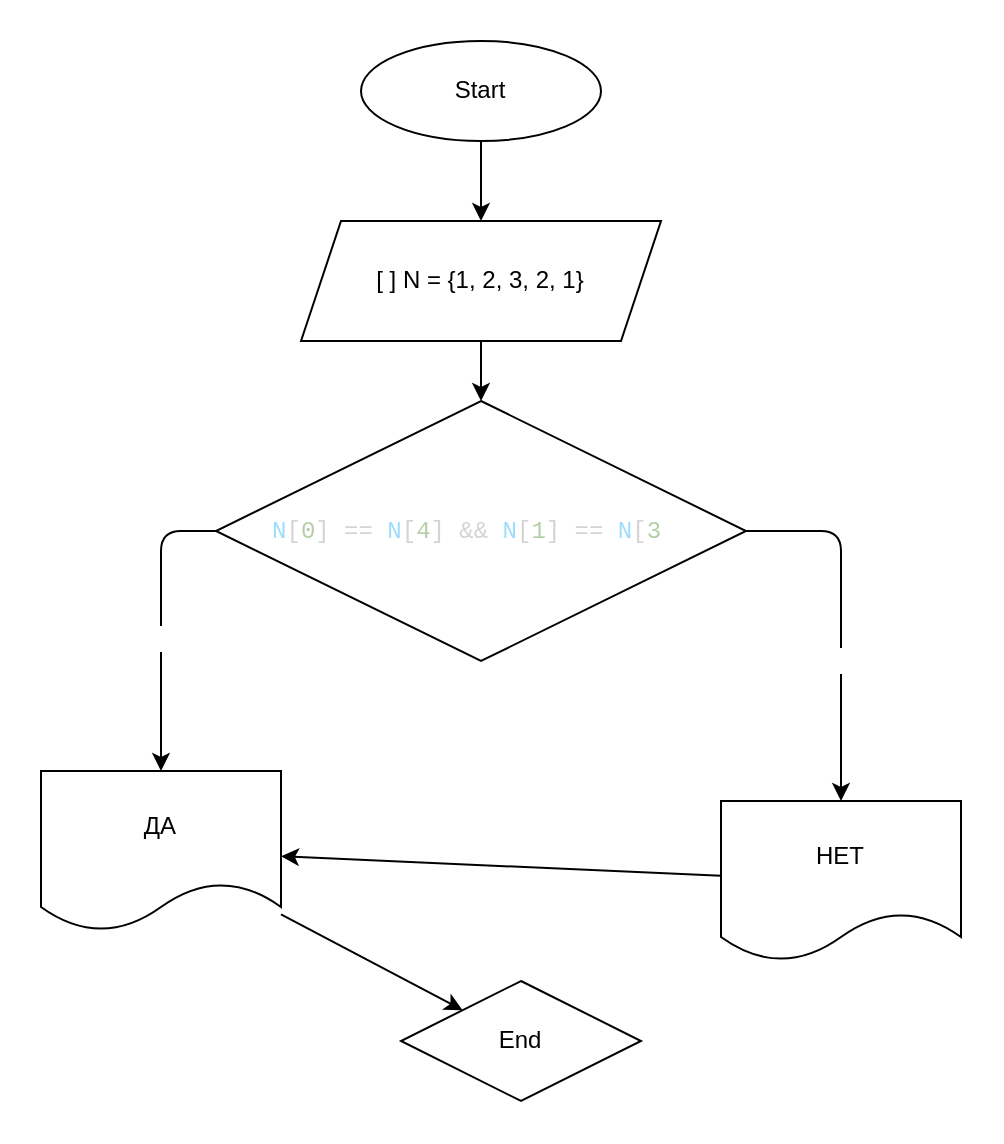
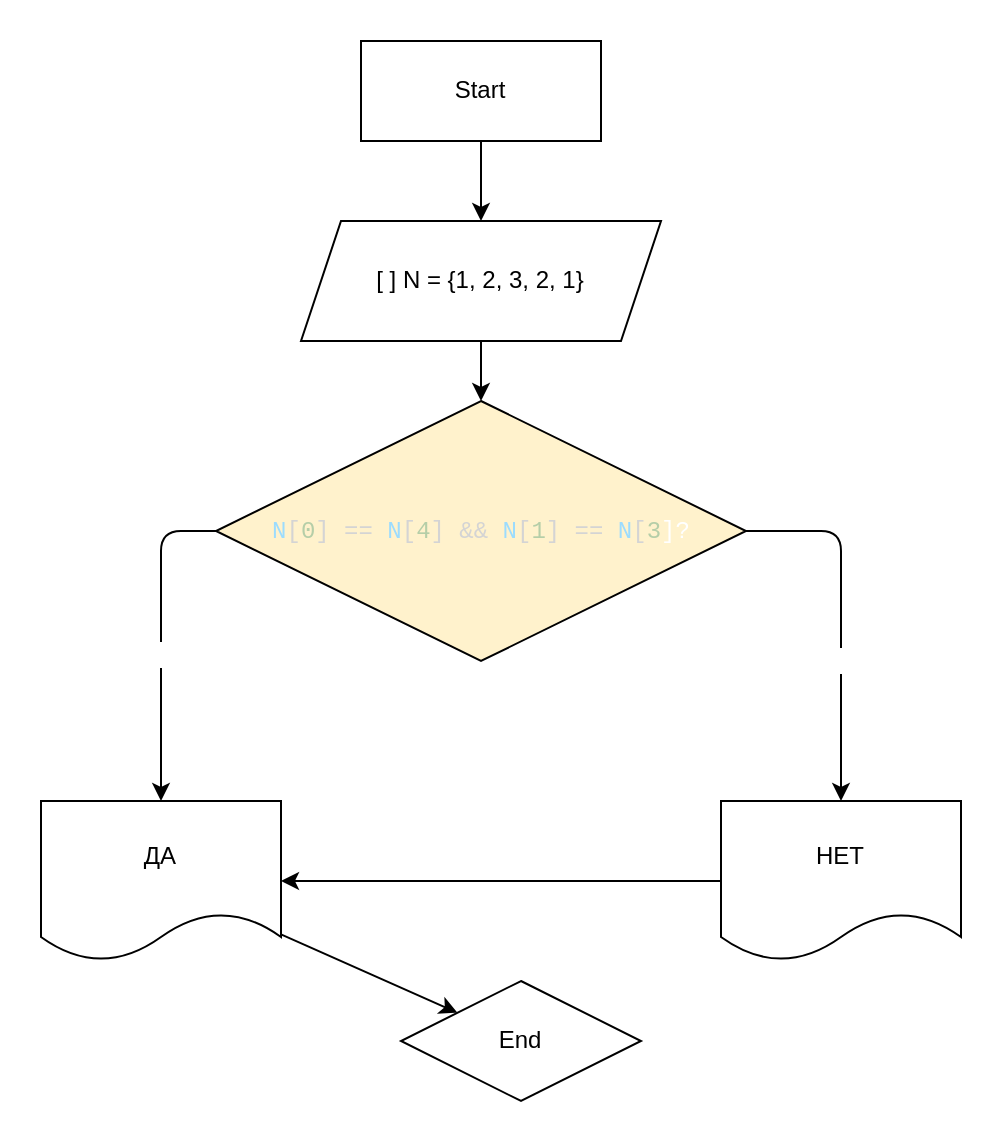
- <mxCell id="3" value="Start" style="ellipse;whiteSpace=wrap;html=1;" vertex="1" parent="1"><mxGeometry x="180" y="20" width="120" height="50" as="geometry" /></mxCell>
+ <mxCell id="3" value="Start" style="whiteSpace=wrap;html=1;rounded=0;" vertex="1" parent="1"><mxGeometry x="180" y="20" width="120" height="50" as="geometry" /></mxCell>
- <mxCell id="10" value="&lt;div style=&quot;font-family: &amp;#34;menlo&amp;#34; , &amp;#34;monaco&amp;#34; , &amp;#34;courier new&amp;#34; , monospace ; line-height: 18px&quot;&gt;&lt;font color=&quot;#9cdcfe&quot;&gt;N&lt;/font&gt;&lt;font color=&quot;#d4d4d4&quot;&gt;[&lt;/font&gt;&lt;span style=&quot;color: rgb(181 , 206 , 168)&quot;&gt;0&lt;/span&gt;&lt;font color=&quot;#d4d4d4&quot;&gt;] == &lt;/font&gt;&lt;span style=&quot;color: rgb(156 , 220 , 254)&quot;&gt;N&lt;/span&gt;&lt;font color=&quot;#d4d4d4&quot;&gt;[&lt;/font&gt;&lt;span style=&quot;color: rgb(181 , 206 , 168)&quot;&gt;4&lt;/span&gt;&lt;font color=&quot;#d4d4d4&quot;&gt;] &amp;amp;&amp;amp; &lt;/font&gt;&lt;span style=&quot;color: rgb(156 , 220 , 254)&quot;&gt;N&lt;/span&gt;&lt;font color=&quot;#d4d4d4&quot;&gt;[&lt;/font&gt;&lt;span style=&quot;color: rgb(181 , 206 , 168)&quot;&gt;1&lt;/span&gt;&lt;font color=&quot;#d4d4d4&quot;&gt;] == &lt;/font&gt;&lt;span style=&quot;color: rgb(156 , 220 , 254)&quot;&gt;N&lt;/span&gt;&lt;font color=&quot;#d4d4d4&quot;&gt;[&lt;/font&gt;&lt;span style=&quot;color: rgb(181 , 206 , 168)&quot;&gt;3&lt;/span&gt;&lt;font color=&quot;#ffffff&quot;&gt;]?&lt;/font&gt;&lt;/div&gt;" style="rhombus;whiteSpace=wrap;html=1;" vertex="1" parent="1"><mxGeometry x="107.5" y="200" width="265" height="130" as="geometry" /></mxCell>
+ <mxCell id="10" value="&lt;div style=&quot;font-family: &amp;#34;menlo&amp;#34; , &amp;#34;monaco&amp;#34; , &amp;#34;courier new&amp;#34; , monospace ; line-height: 18px&quot;&gt;&lt;font color=&quot;#9cdcfe&quot;&gt;N&lt;/font&gt;&lt;font color=&quot;#d4d4d4&quot;&gt;[&lt;/font&gt;&lt;span style=&quot;color: rgb(181 , 206 , 168)&quot;&gt;0&lt;/span&gt;&lt;font color=&quot;#d4d4d4&quot;&gt;] == &lt;/font&gt;&lt;span style=&quot;color: rgb(156 , 220 , 254)&quot;&gt;N&lt;/span&gt;&lt;font color=&quot;#d4d4d4&quot;&gt;[&lt;/font&gt;&lt;span style=&quot;color: rgb(181 , 206 , 168)&quot;&gt;4&lt;/span&gt;&lt;font color=&quot;#d4d4d4&quot;&gt;] &amp;amp;&amp;amp; &lt;/font&gt;&lt;span style=&quot;color: rgb(156 , 220 , 254)&quot;&gt;N&lt;/span&gt;&lt;font color=&quot;#d4d4d4&quot;&gt;[&lt;/font&gt;&lt;span style=&quot;color: rgb(181 , 206 , 168)&quot;&gt;1&lt;/span&gt;&lt;font color=&quot;#d4d4d4&quot;&gt;] == &lt;/font&gt;&lt;span style=&quot;color: rgb(156 , 220 , 254)&quot;&gt;N&lt;/span&gt;&lt;font color=&quot;#d4d4d4&quot;&gt;[&lt;/font&gt;&lt;span style=&quot;color: rgb(181 , 206 , 168)&quot;&gt;3&lt;/span&gt;&lt;font color=&quot;#ffffff&quot;&gt;]?&lt;/font&gt;&lt;/div&gt;" style="rhombus;whiteSpace=wrap;html=1;fillColor=#fff2cc;" vertex="1" parent="1"><mxGeometry x="107.5" y="200" width="265" height="130" as="geometry" /></mxCell>
- <mxCell id="12" value="ДА" style="shape=document;whiteSpace=wrap;html=1;boundedLbl=1;" vertex="1" parent="1"><mxGeometry x="20" y="385" width="120" height="80" as="geometry" /></mxCell>
+ <mxCell id="12" value="ДА" style="shape=document;whiteSpace=wrap;html=1;boundedLbl=1;" vertex="1" parent="1"><mxGeometry x="20" y="400" width="120" height="80" as="geometry" /></mxCell>
